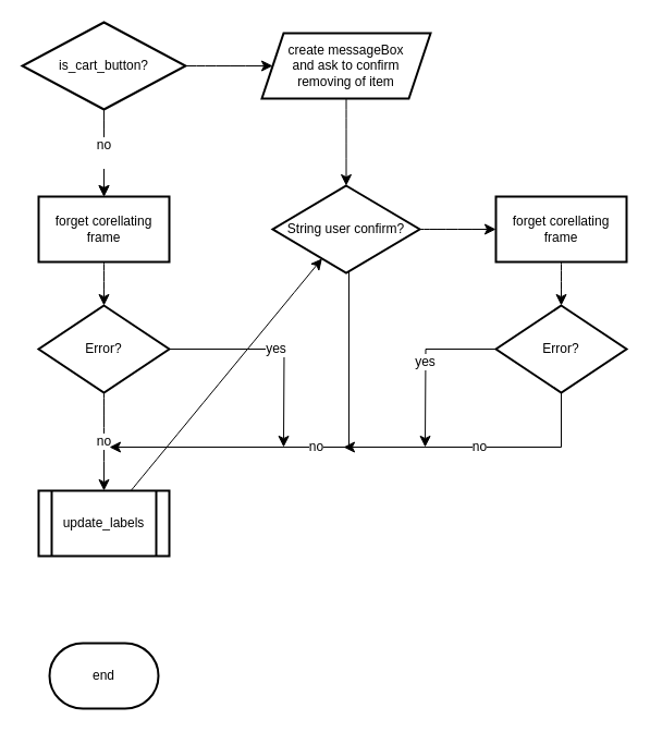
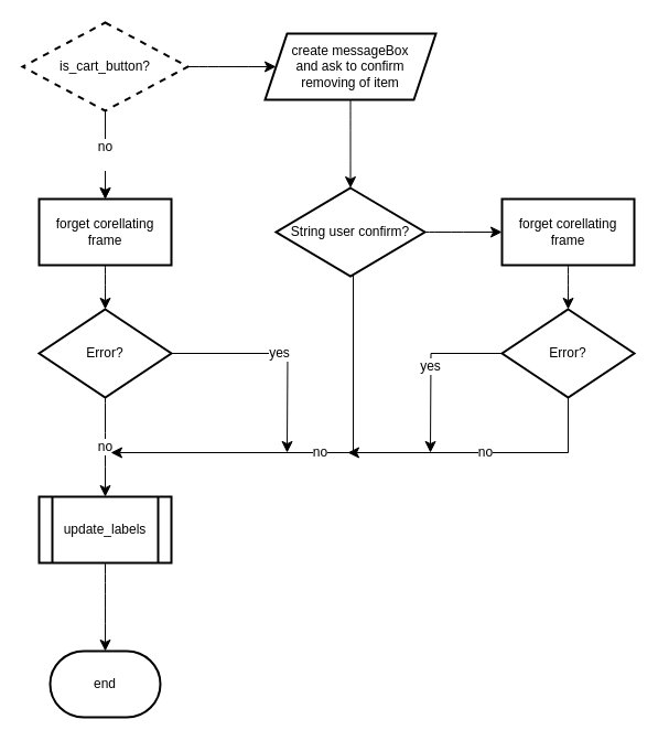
- <mxCell id="6" value="is_cart_button?" style="rhombus;whiteSpace=wrap;html=1;strokeWidth=2;" vertex="1" parent="1"><mxGeometry x="20" y="20" width="150" height="80" as="geometry" /></mxCell>
+ <mxCell id="6" value="is_cart_button?" style="rhombus;whiteSpace=wrap;html=1;strokeWidth=2;dashed=1;" vertex="1" parent="1"><mxGeometry x="20" y="20" width="150" height="80" as="geometry" /></mxCell>
- <mxCell id="12" value="" style="edgeStyle=none;curved=1;rounded=0;orthogonalLoop=1;jettySize=auto;html=1;fontSize=12;startSize=8;endSize=8;" edge="1" parent="1" source="13" target="18"><mxGeometry relative="1" as="geometry" /></mxCell>
+ <mxCell id="12" value="" style="edgeStyle=none;curved=1;rounded=0;orthogonalLoop=1;jettySize=auto;html=1;fontSize=12;startSize=8;endSize=8;" edge="1" parent="1" source="13" target="2"><mxGeometry relative="1" as="geometry" /></mxCell>
